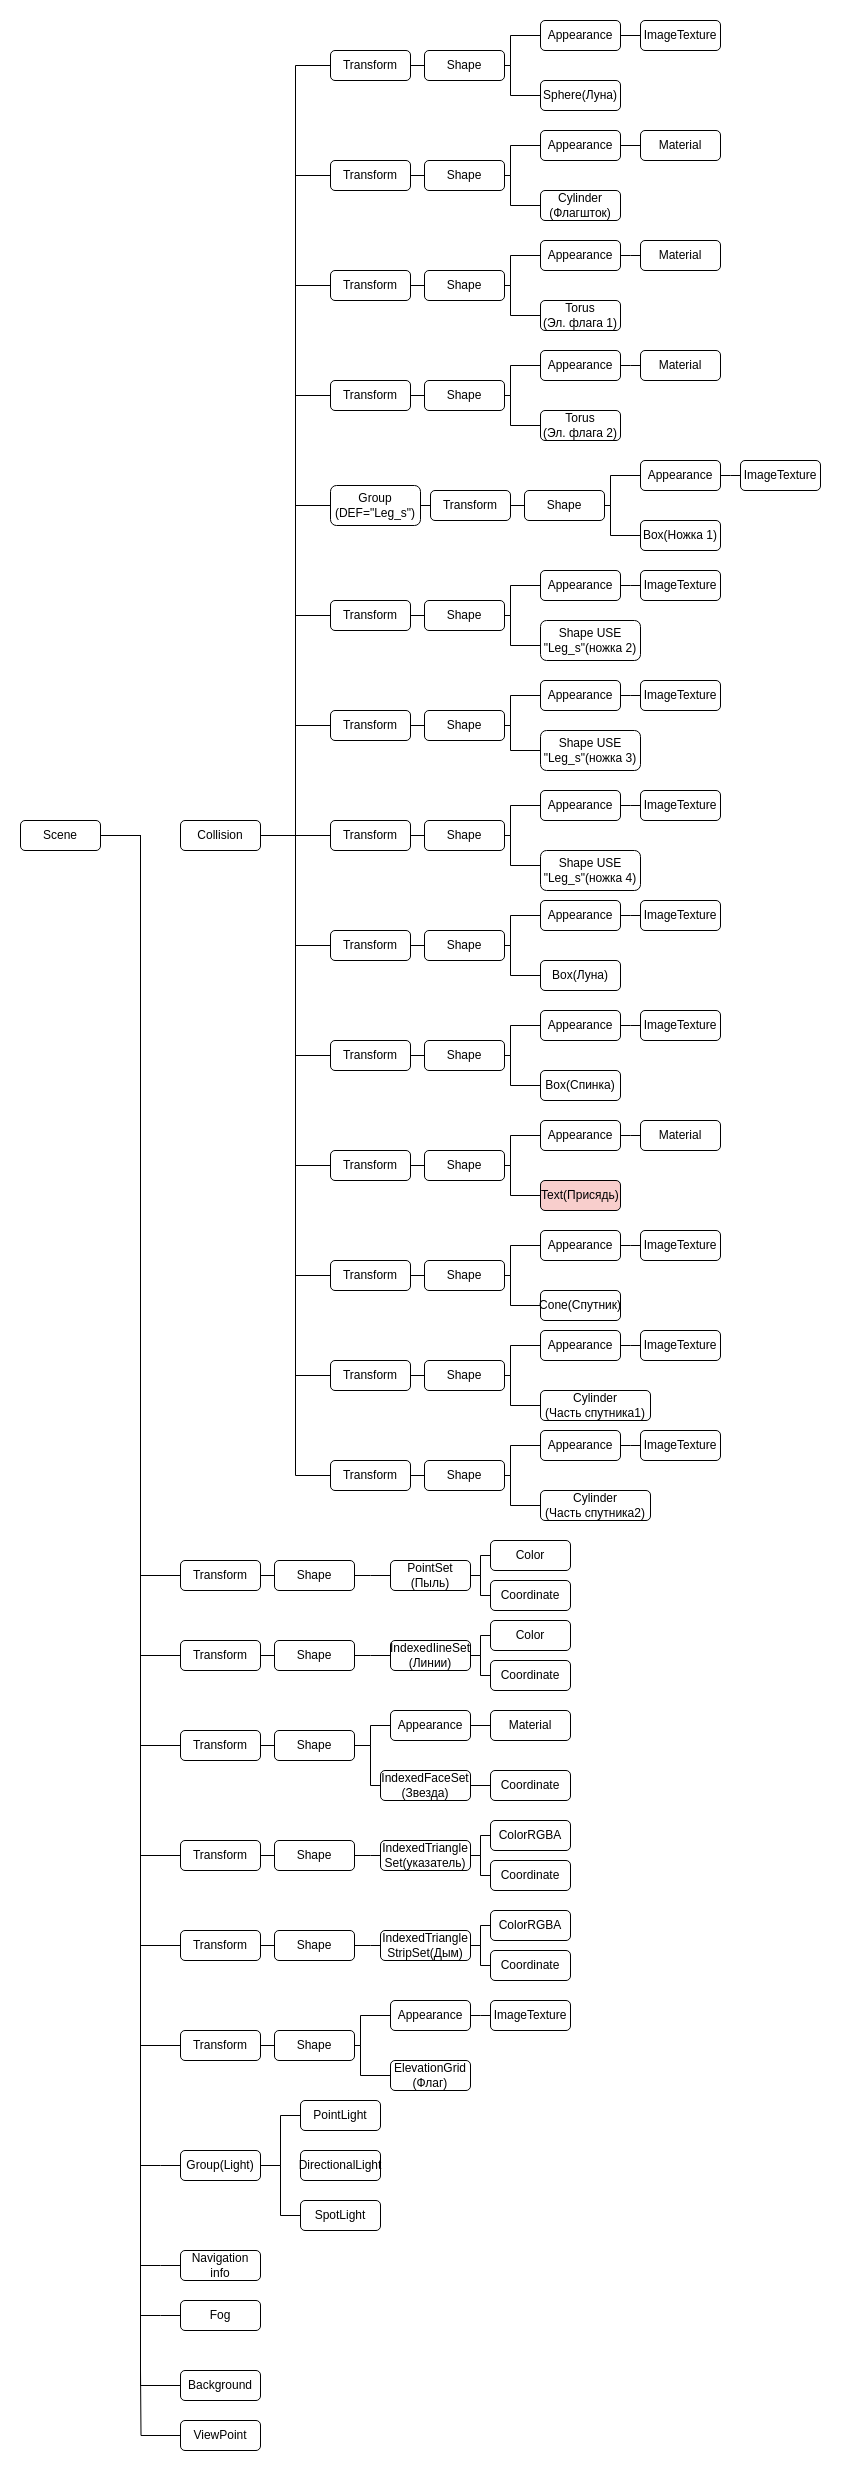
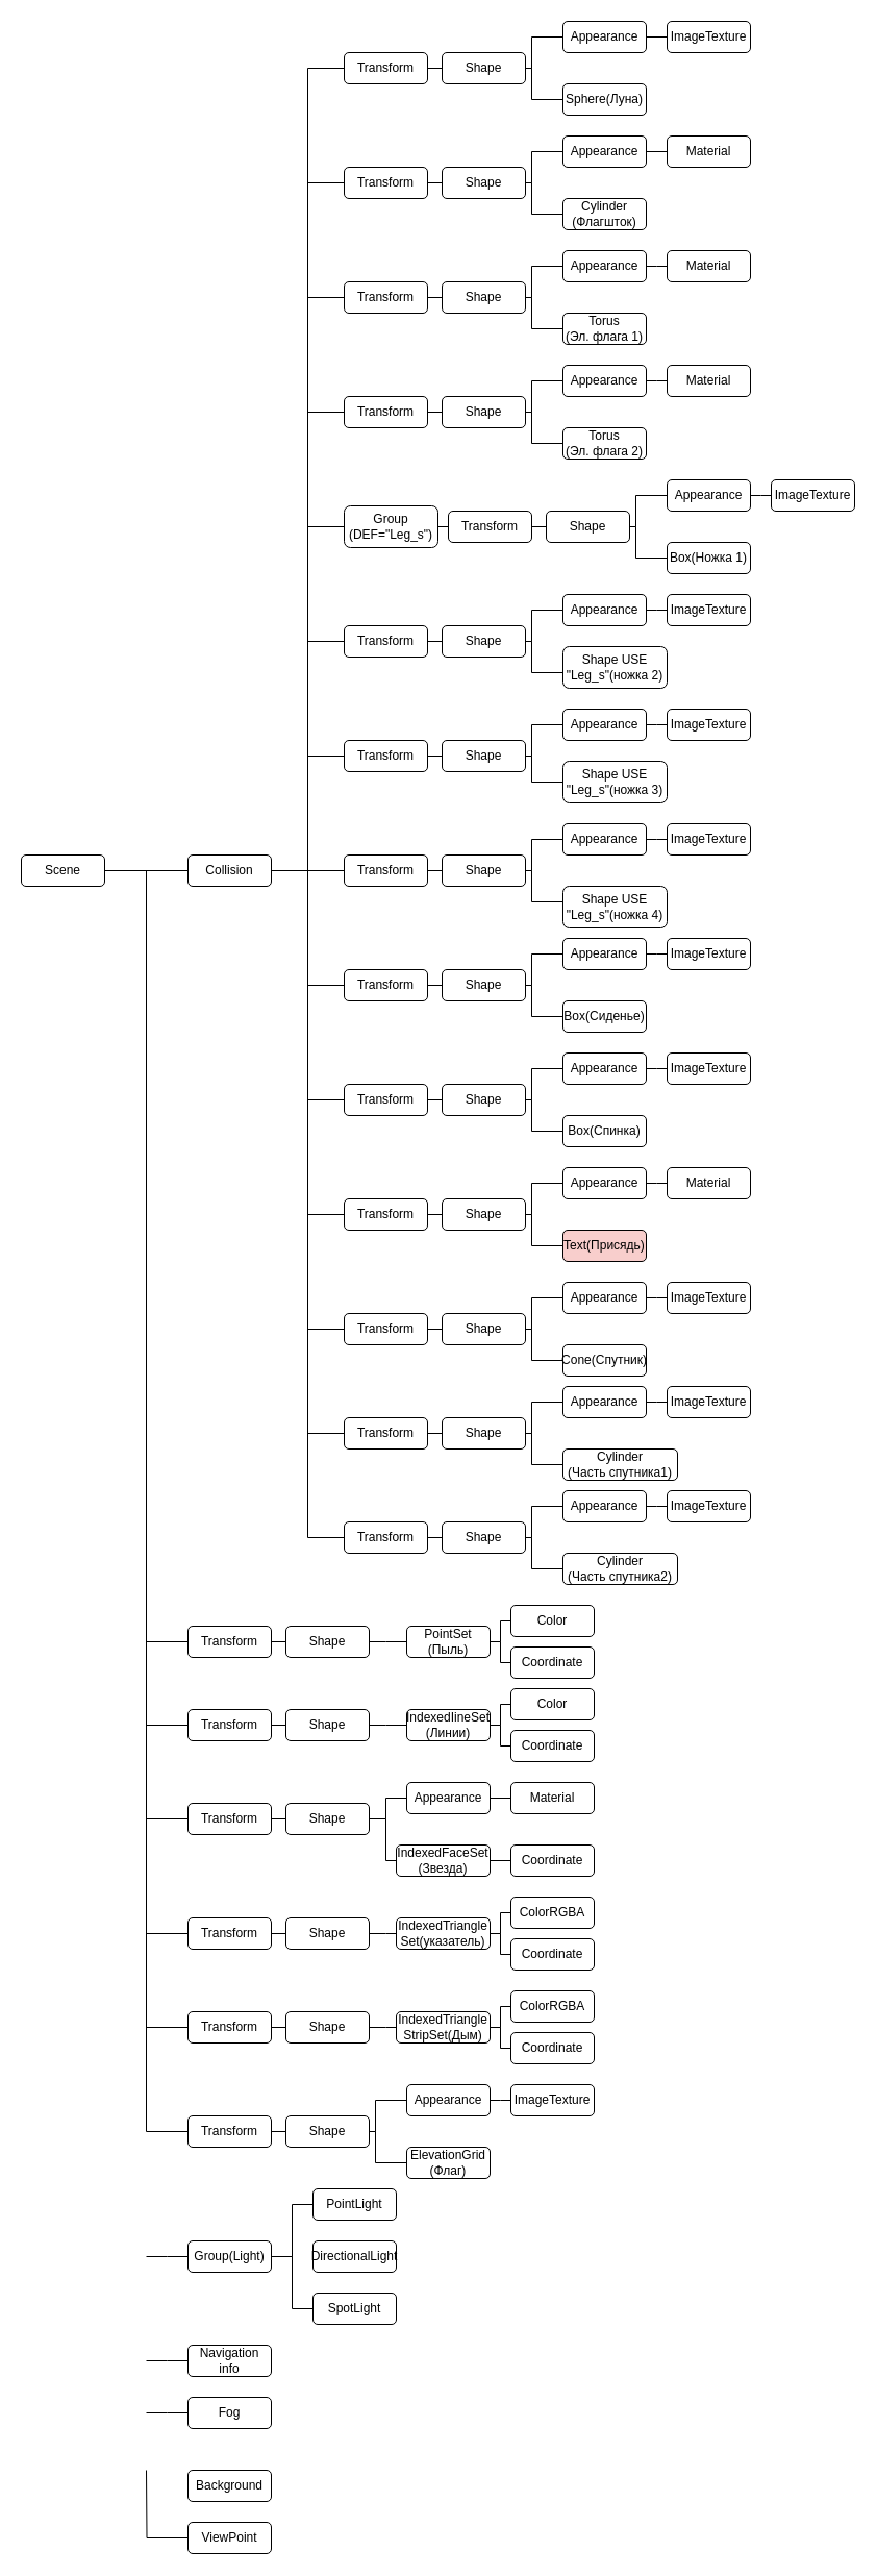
+ <mxCell id="2" style="edgeStyle=orthogonalEdgeStyle;rounded=0;orthogonalLoop=1;jettySize=auto;html=1;entryX=0;entryY=0.5;entryDx=0;entryDy=0;endArrow=none;endFill=0;" edge="1" parent="1" source="3" target="212"><mxGeometry relative="1" as="geometry" /></mxCell>
- <mxCell id="90" value="Box(Луна)" style="rounded=1;whiteSpace=wrap;html=1;" parent="1" vertex="1"><mxGeometry x="540" y="960" width="80" height="30" as="geometry" /></mxCell>
+ <mxCell id="90" value="Box(Сиденье)" style="rounded=1;whiteSpace=wrap;html=1;" parent="1" vertex="1"><mxGeometry x="540" y="960" width="80" height="30" as="geometry" /></mxCell>
- <mxCell id="204" style="edgeStyle=orthogonalEdgeStyle;rounded=0;orthogonalLoop=1;jettySize=auto;html=1;entryX=1;entryY=0.5;entryDx=0;entryDy=0;endArrow=none;endFill=0;" edge="1" parent="1" source="205" target="3"><mxGeometry relative="1" as="geometry" /></mxCell>
